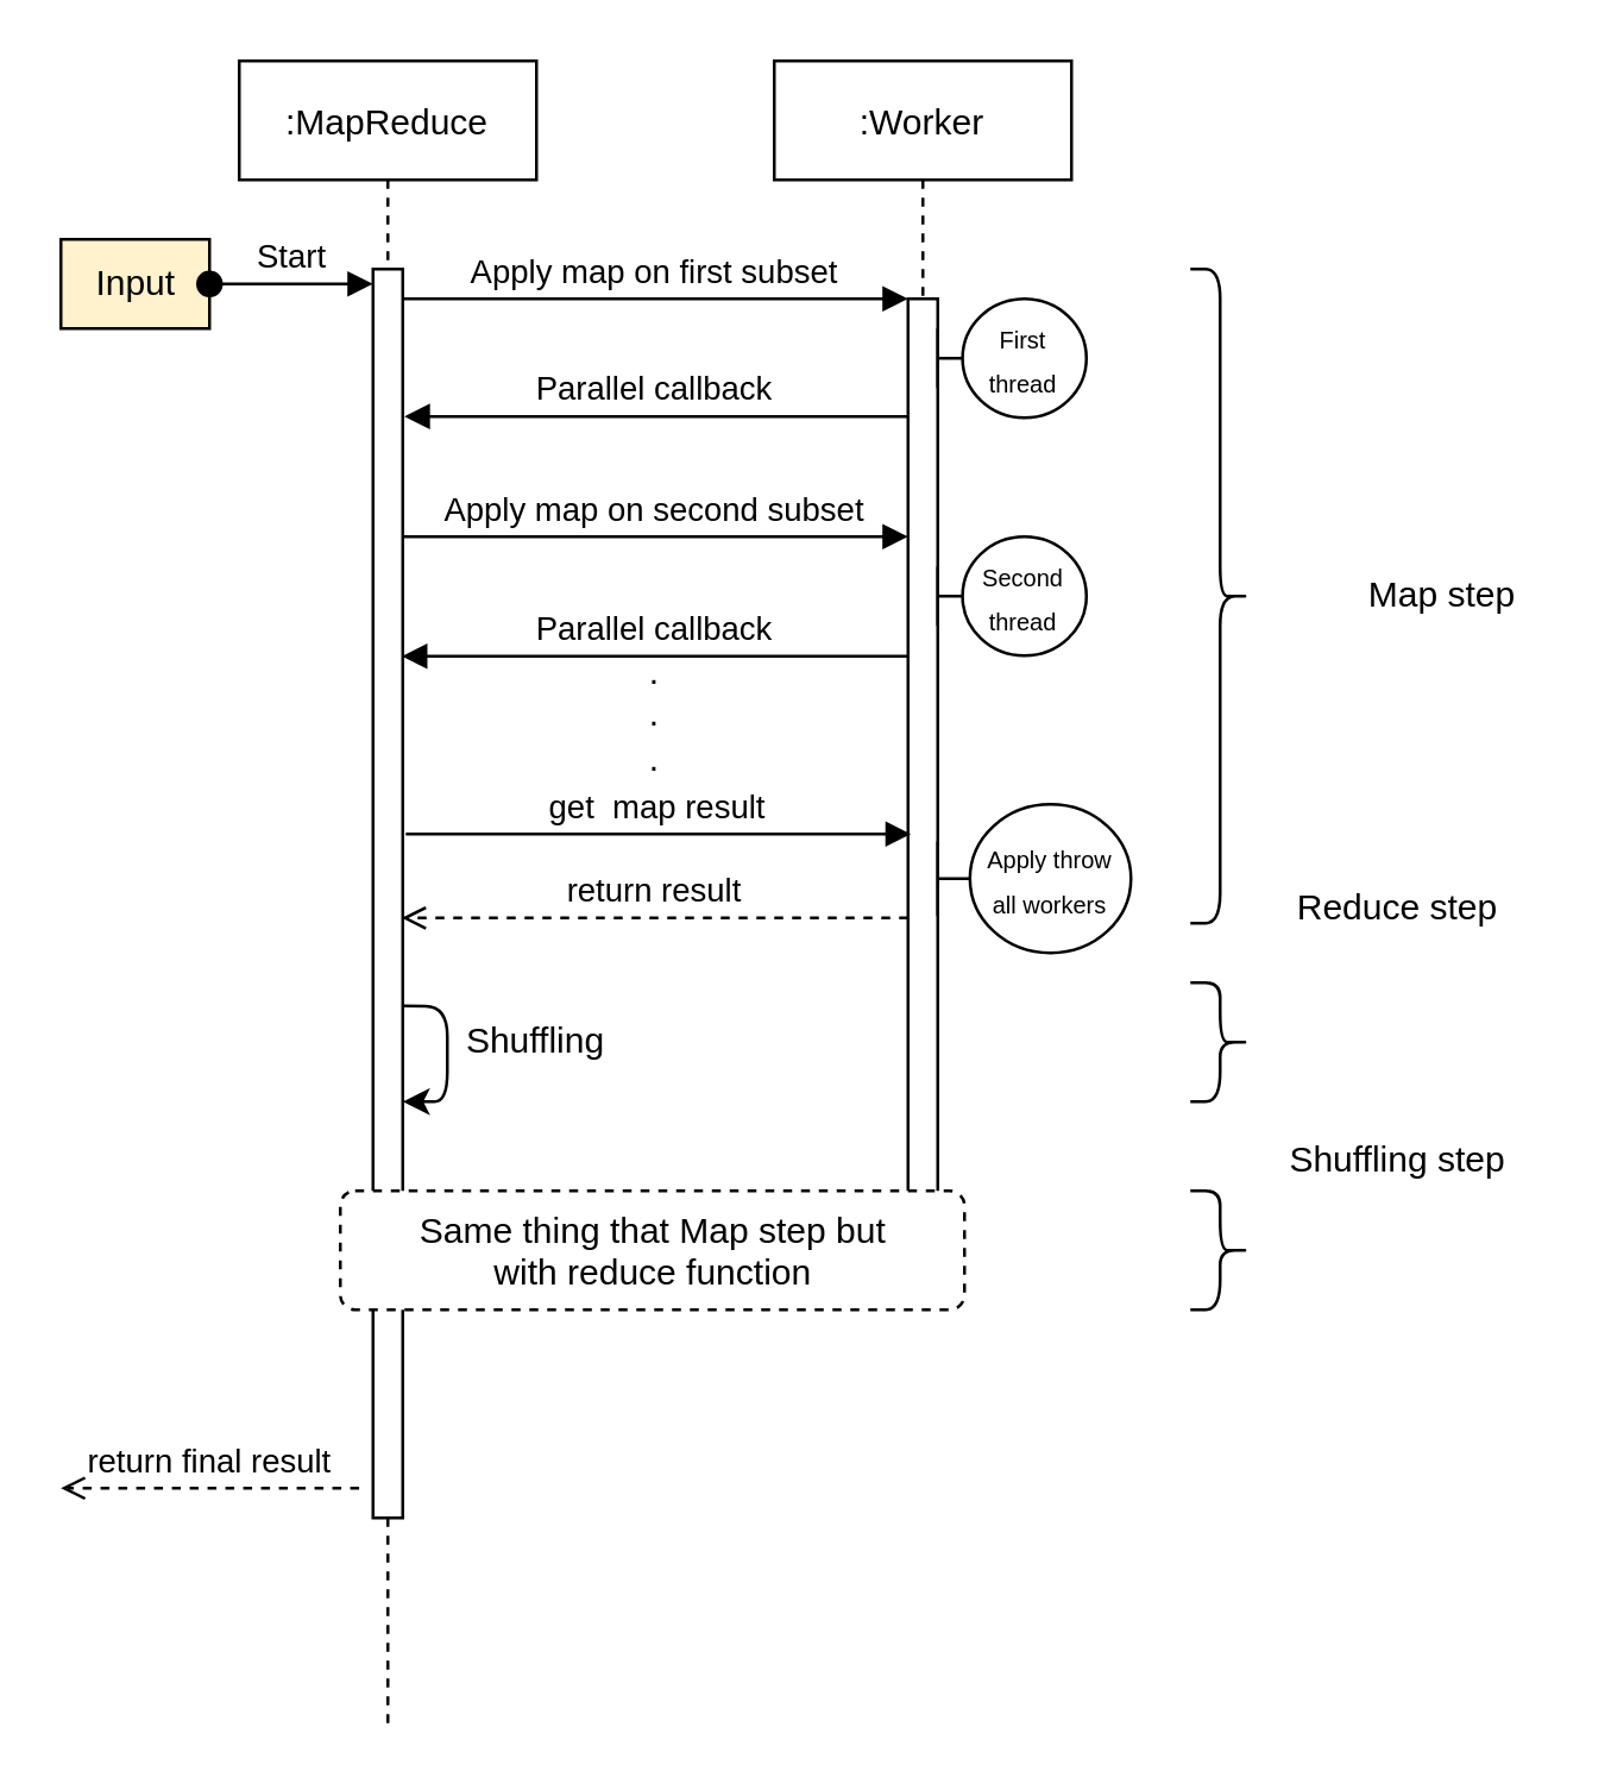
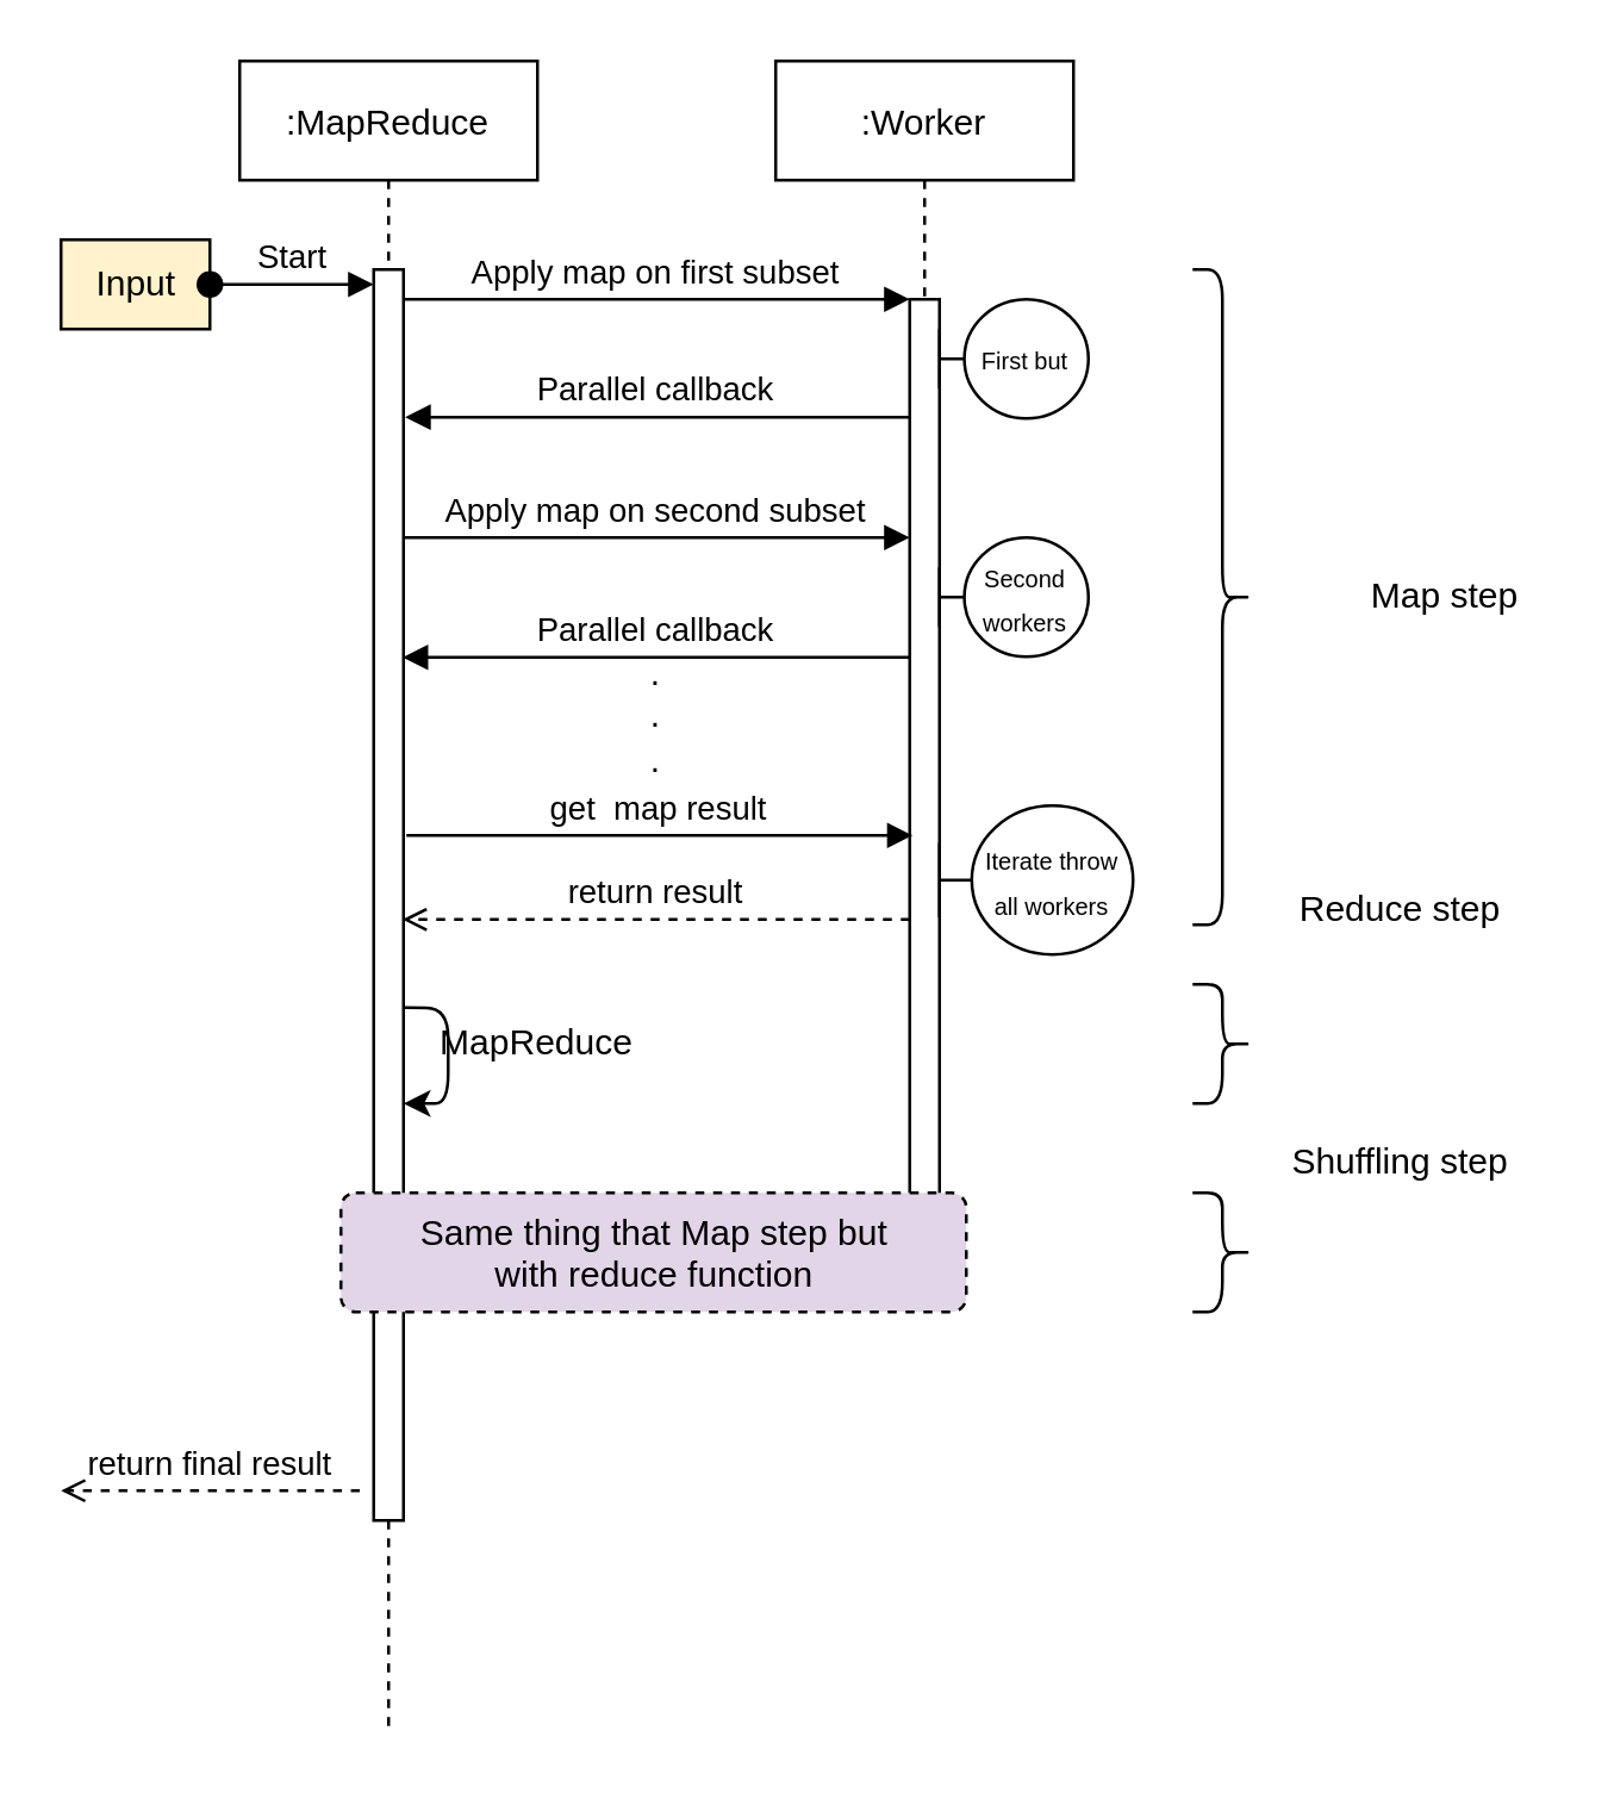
- <mxCell id="13" value="&lt;font style=&quot;font-size: 8px&quot;&gt;First thread&lt;/font&gt;" style="shape=umlBoundary;whiteSpace=wrap;html=1;align=center;" vertex="1" parent="1"><mxGeometry x="315" y="100" width="50" height="40" as="geometry" /></mxCell>
+ <mxCell id="13" value="&lt;font style=&quot;font-size: 8px&quot;&gt;First but&lt;/font&gt;" style="shape=umlBoundary;whiteSpace=wrap;html=1;align=center;" vertex="1" parent="1"><mxGeometry x="315" y="100" width="50" height="40" as="geometry" /></mxCell>
- <mxCell id="14" value="&lt;font style=&quot;font-size: 8px&quot;&gt;Second thread&lt;/font&gt;" style="shape=umlBoundary;whiteSpace=wrap;html=1;align=center;" vertex="1" parent="1"><mxGeometry x="315" y="180" width="50" height="40" as="geometry" /></mxCell>
+ <mxCell id="14" value="&lt;font style=&quot;font-size: 8px&quot;&gt;Second workers&lt;/font&gt;" style="shape=umlBoundary;whiteSpace=wrap;html=1;align=center;" vertex="1" parent="1"><mxGeometry x="315" y="180" width="50" height="40" as="geometry" /></mxCell>
- <mxCell id="18" value="&lt;font style=&quot;font-size: 8px&quot;&gt;Apply throw all workers&lt;/font&gt;" style="shape=umlBoundary;whiteSpace=wrap;html=1;align=center;" vertex="1" parent="1"><mxGeometry x="315" y="270" width="65" height="50" as="geometry" /></mxCell>
+ <mxCell id="18" value="&lt;font style=&quot;font-size: 8px&quot;&gt;Iterate throw all workers&lt;/font&gt;" style="shape=umlBoundary;whiteSpace=wrap;html=1;align=center;" vertex="1" parent="1"><mxGeometry x="315" y="270" width="65" height="50" as="geometry" /></mxCell>
- <mxCell id="19" value="Shuffling" style="text;html=1;strokeColor=none;fillColor=none;align=center;verticalAlign=middle;whiteSpace=wrap;rounded=0;" vertex="1" parent="1"><mxGeometry x="160" y="340" width="40" height="20" as="geometry" /></mxCell>
+ <mxCell id="19" value="MapReduce" style="text;html=1;strokeColor=none;fillColor=none;align=center;verticalAlign=middle;whiteSpace=wrap;rounded=0;" vertex="1" parent="1"><mxGeometry x="160" y="340" width="40" height="20" as="geometry" /></mxCell>
- <mxCell id="24" value="Same thing that Map step but &lt;br&gt;with reduce function" style="html=1;align=center;verticalAlign=top;rounded=1;absoluteArcSize=1;arcSize=10;dashed=1;" vertex="1" parent="1"><mxGeometry x="114" y="400" width="210" height="40" as="geometry" /></mxCell>
+ <mxCell id="24" value="Same thing that Map step but &lt;br&gt;with reduce function" style="html=1;align=center;verticalAlign=top;rounded=1;absoluteArcSize=1;arcSize=10;dashed=1;fillColor=#e1d5e7;" vertex="1" parent="1"><mxGeometry x="114" y="400" width="210" height="40" as="geometry" /></mxCell>
